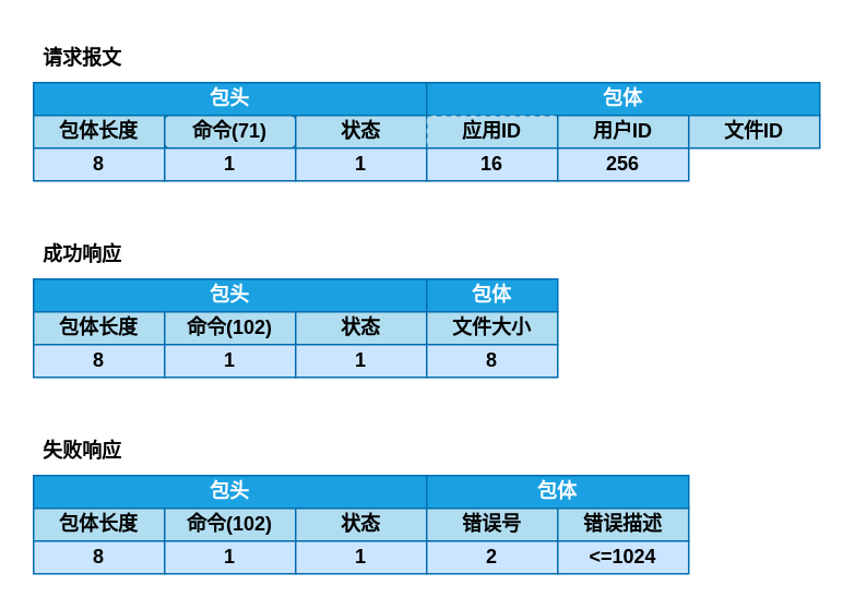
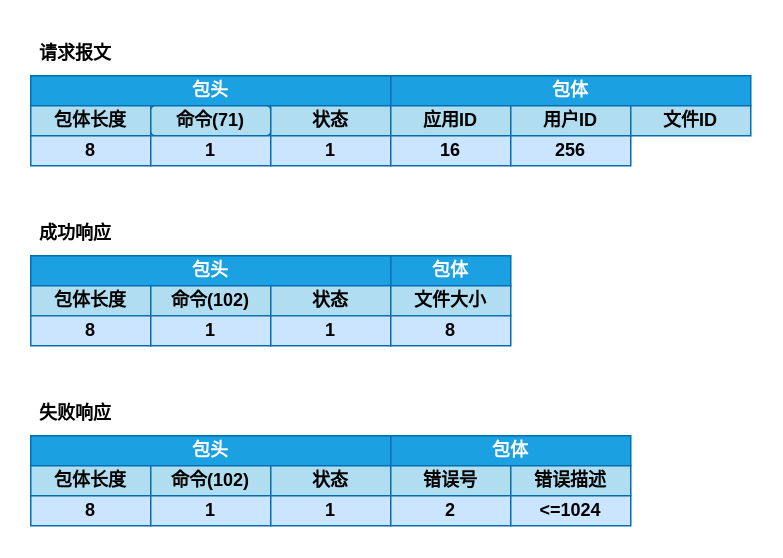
- <mxCell id="11" value="应用ID" style="rounded=0;whiteSpace=wrap;html=1;fillColor=#b1ddf0;strokeColor=#006EAF;fontStyle=1;dashed=1;" vertex="1" parent="1"><mxGeometry x="260" y="70" width="80" height="20" as="geometry" /></mxCell>
+ <mxCell id="11" value="应用ID" style="rounded=0;whiteSpace=wrap;html=1;fillColor=#b1ddf0;strokeColor=#006EAF;fontStyle=1;" vertex="1" parent="1"><mxGeometry x="260" y="70" width="80" height="20" as="geometry" /></mxCell>
